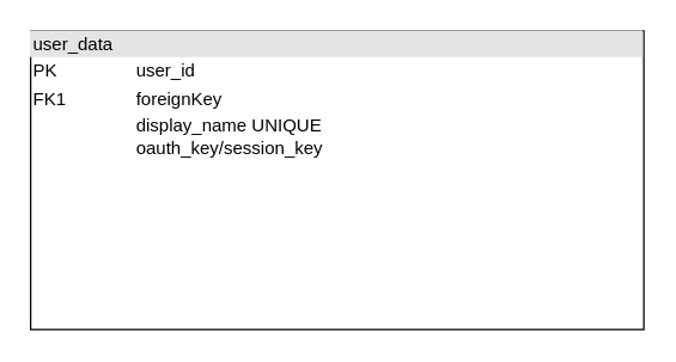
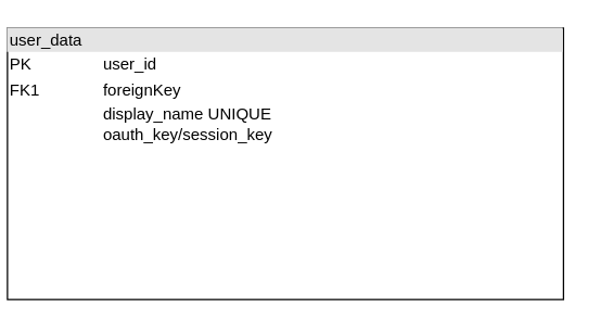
- <mxCell id="2" value="&lt;div style=&quot;box-sizing: border-box ; width: 100% ; background: #e4e4e4 ; padding: 2px&quot;&gt;user_data&lt;/div&gt;&lt;table style=&quot;width: 100% ; font-size: 1em&quot; cellpadding=&quot;2&quot; cellspacing=&quot;0&quot;&gt;&lt;tbody&gt;&lt;tr&gt;&lt;td&gt;PK&lt;/td&gt;&lt;td&gt;user_id&lt;/td&gt;&lt;/tr&gt;&lt;tr&gt;&lt;td&gt;FK1&lt;/td&gt;&lt;td&gt;foreignKey&lt;/td&gt;&lt;/tr&gt;&lt;tr&gt;&lt;td&gt;&lt;/td&gt;&lt;td&gt;display_name UNIQUE&lt;br&gt;oauth_key/session_key&lt;/td&gt;&lt;/tr&gt;&lt;/tbody&gt;&lt;/table&gt;" style="verticalAlign=top;align=left;overflow=fill;html=1;" vertex="1" parent="1"><mxGeometry x="20" y="20" width="410" height="200" as="geometry" /></mxCell>
+ <mxCell id="2" value="&lt;div style=&quot;box-sizing: border-box ; width: 100% ; background: #e4e4e4 ; padding: 2px&quot;&gt;user_data&lt;/div&gt;&lt;table style=&quot;width: 100% ; font-size: 1em&quot; cellpadding=&quot;2&quot; cellspacing=&quot;0&quot;&gt;&lt;tbody&gt;&lt;tr&gt;&lt;td&gt;PK&lt;/td&gt;&lt;td&gt;user_id&lt;/td&gt;&lt;/tr&gt;&lt;tr&gt;&lt;td&gt;FK1&lt;/td&gt;&lt;td&gt;foreignKey&lt;/td&gt;&lt;/tr&gt;&lt;tr&gt;&lt;td&gt;&lt;/td&gt;&lt;td&gt;display_name UNIQUE&lt;br&gt;oauth_key/session_key&lt;/td&gt;&lt;/tr&gt;&lt;/tbody&gt;&lt;/table&gt;" style="verticalAlign=top;align=left;overflow=fill;html=1;" vertex="1" parent="1"><mxGeometry x="5" y="20" width="410" height="200" as="geometry" /></mxCell>
